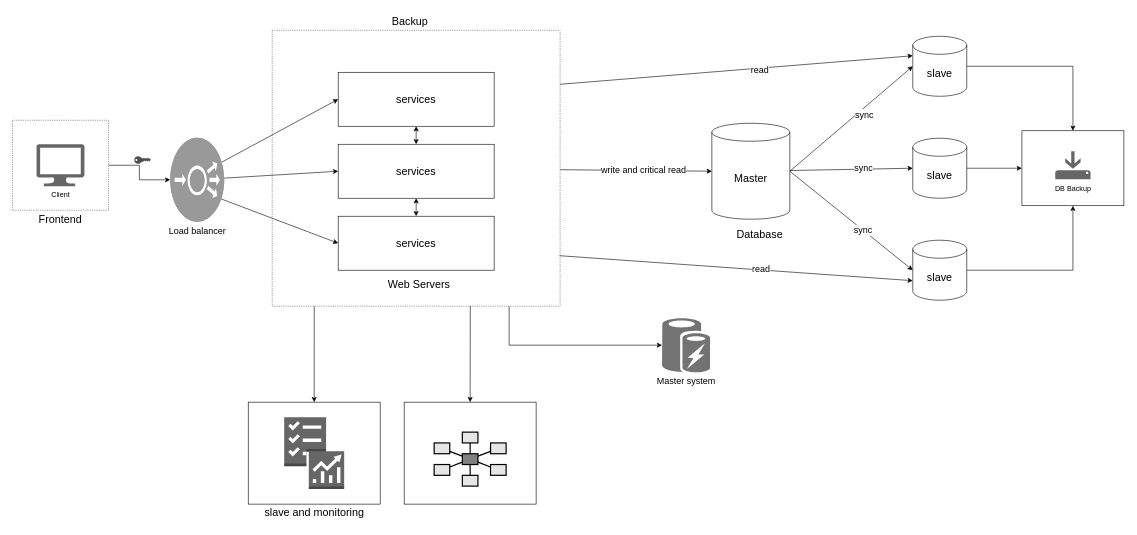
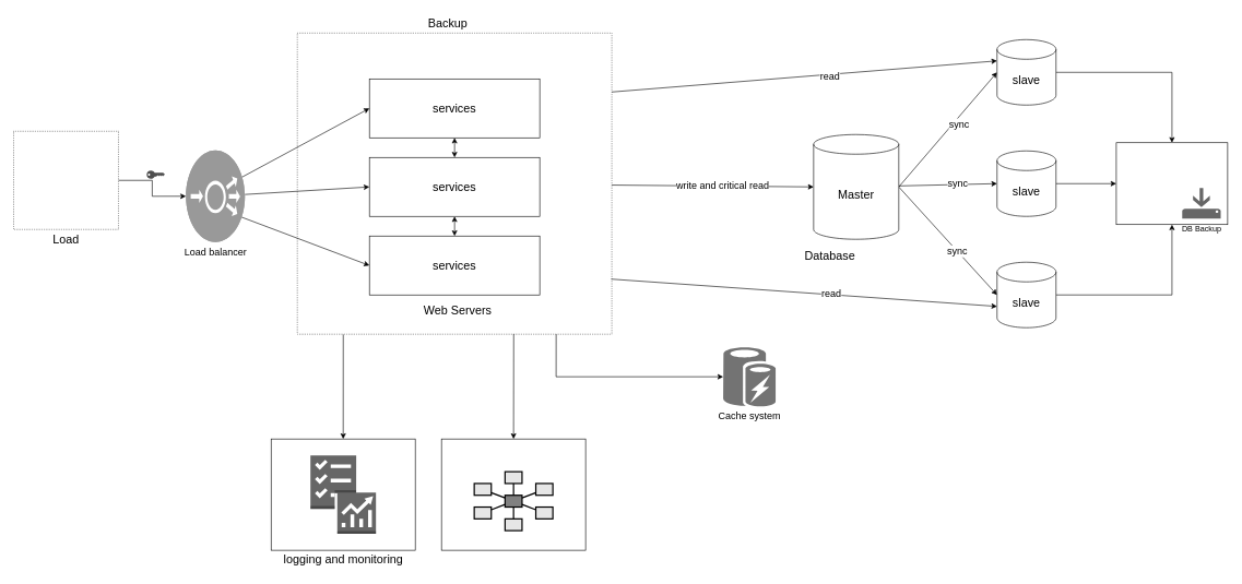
- <mxCell id="8" value="Client" style="verticalLabelPosition=bottom;html=1;verticalAlign=top;align=center;strokeColor=none;fillColor=#666666;shape=mxgraph.azure.computer;pointerEvents=1;" parent="1" vertex="1"><mxGeometry x="60" y="240" width="80" height="70" as="geometry" /></mxCell>
- <mxCell id="61" value="&lt;font style=&quot;font-size: 12px&quot;&gt;DB Backup&lt;/font&gt;" style="sketch=0;pointerEvents=1;shadow=0;dashed=0;html=1;strokeColor=none;fillColor=#666666;labelPosition=center;verticalLabelPosition=bottom;verticalAlign=top;outlineConnect=0;align=center;shape=mxgraph.office.concepts.backup_local;fontSize=15;" vertex="1" parent="1"><mxGeometry x="1758.62" y="251.67" width="58.75" height="46.66" as="geometry" /></mxCell>
+ <mxCell id="61" value="&lt;font style=&quot;font-size: 12px&quot;&gt;DB Backup&lt;/font&gt;" style="sketch=0;pointerEvents=1;shadow=0;dashed=0;html=1;strokeColor=none;fillColor=#666666;labelPosition=center;verticalLabelPosition=bottom;verticalAlign=top;outlineConnect=0;align=center;shape=mxgraph.office.concepts.backup_local;fontSize=15;" vertex="1" parent="1"><mxGeometry x="1803.62" y="286.67" width="58.75" height="46.66" as="geometry" /></mxCell>
- <mxCell id="26" value="Master" style="shape=cylinder3;whiteSpace=wrap;html=1;boundedLbl=1;backgroundOutline=1;size=15;fontSize=18;" parent="1" vertex="1"><mxGeometry x="1186" y="205" width="130" height="160" as="geometry" /></mxCell>
+ <mxCell id="26" value="Master" style="shape=cylinder3;whiteSpace=wrap;html=1;boundedLbl=1;backgroundOutline=1;size=15;fontSize=18;" parent="1" vertex="1"><mxGeometry x="1241" y="205" width="130" height="160" as="geometry" /></mxCell>
- <mxCell id="9" value="Frontend" style="text;html=1;strokeColor=none;fillColor=none;align=center;verticalAlign=middle;whiteSpace=wrap;rounded=0;dashed=1;dashPattern=1 2;fontSize=18;" parent="1" vertex="1"><mxGeometry x="70" y="350" width="60" height="30" as="geometry" /></mxCell>
+ <mxCell id="9" value="Load" style="text;html=1;strokeColor=none;fillColor=none;align=center;verticalAlign=middle;whiteSpace=wrap;rounded=0;dashed=1;dashPattern=1 2;fontSize=18;" parent="1" vertex="1"><mxGeometry x="70" y="350" width="60" height="30" as="geometry" /></mxCell>
- <mxCell id="39" value="Master system" style="verticalLabelPosition=bottom;html=1;verticalAlign=top;align=center;strokeColor=none;fillColor=#737373;shape=mxgraph.azure.azure_cache;fontSize=15;" vertex="1" parent="1"><mxGeometry x="1103" y="530" width="80" height="90" as="geometry" /></mxCell>
+ <mxCell id="39" value="Cache system" style="verticalLabelPosition=bottom;html=1;verticalAlign=top;align=center;strokeColor=none;fillColor=#737373;shape=mxgraph.azure.azure_cache;fontSize=15;" vertex="1" parent="1"><mxGeometry x="1103" y="530" width="80" height="90" as="geometry" /></mxCell>
- <mxCell id="27" value="slave and monitoring" style="text;html=1;strokeColor=none;fillColor=none;align=center;verticalAlign=middle;whiteSpace=wrap;rounded=0;dashed=1;dashPattern=1 2;fontSize=18;" parent="1" vertex="1"><mxGeometry x="425.5" y="840" width="195" height="30" as="geometry" /></mxCell>
+ <mxCell id="27" value="logging and monitoring" style="text;html=1;strokeColor=none;fillColor=none;align=center;verticalAlign=middle;whiteSpace=wrap;rounded=0;dashed=1;dashPattern=1 2;fontSize=18;" parent="1" vertex="1"><mxGeometry x="425.5" y="840" width="195" height="30" as="geometry" /></mxCell>
